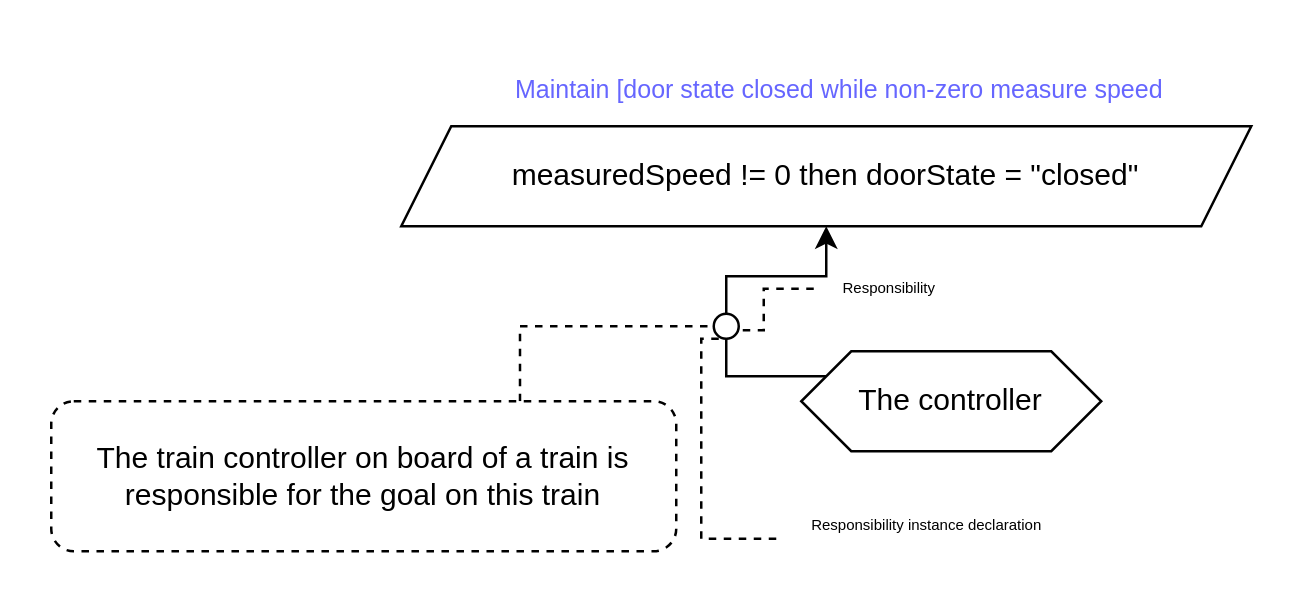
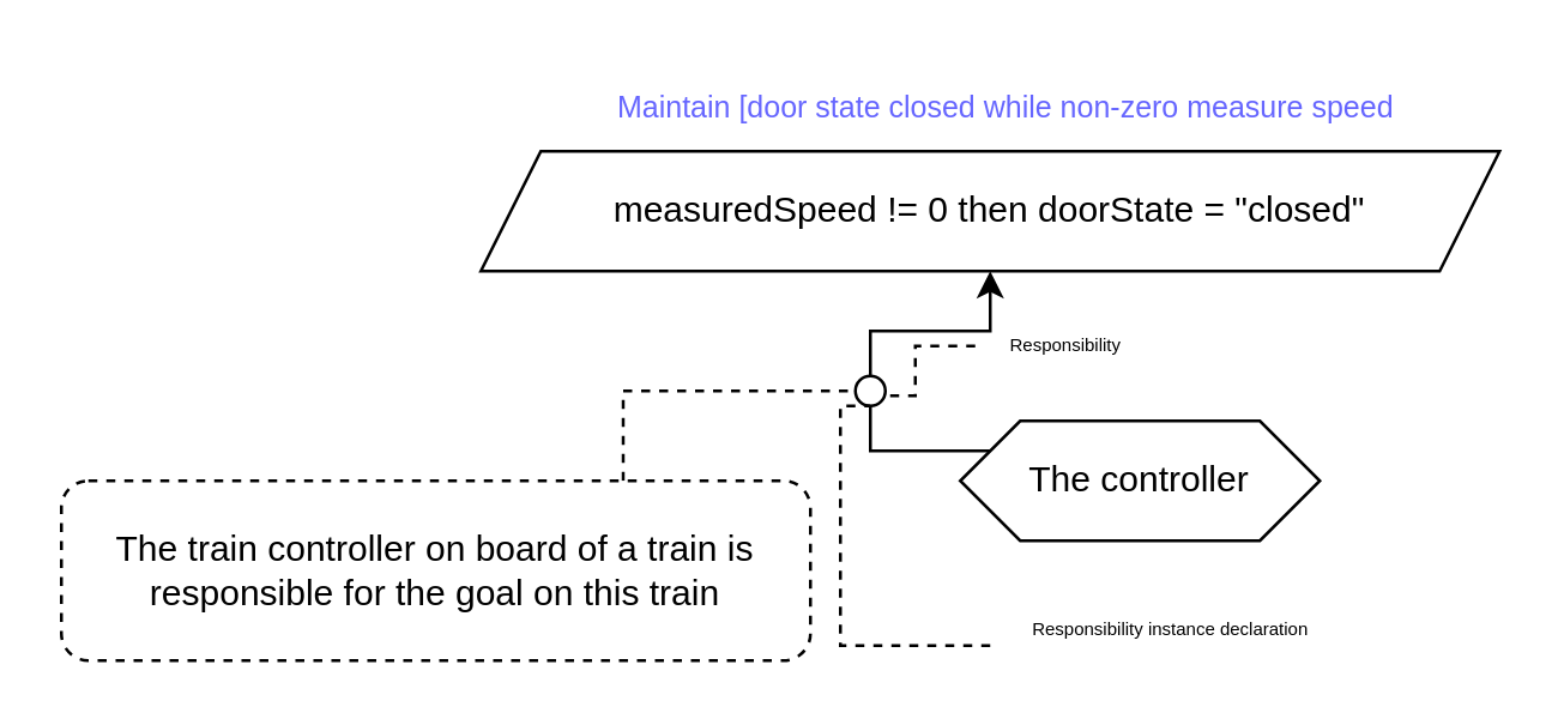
- <mxCell id="12" value="Responsibility instance declaration" style="text;html=1;align=center;verticalAlign=middle;resizable=0;points=[];autosize=1;strokeColor=none;fillColor=none;fontSize=6;" vertex="1" parent="1"><mxGeometry x="310" y="200" width="120" height="20" as="geometry" /></mxCell>
+ <mxCell id="12" value="Responsibility instance declaration" style="text;html=1;align=center;verticalAlign=middle;resizable=0;points=[];autosize=1;strokeColor=none;fillColor=none;fontSize=6;" vertex="1" parent="1"><mxGeometry x="330" y="200" width="120" height="20" as="geometry" /></mxCell>
